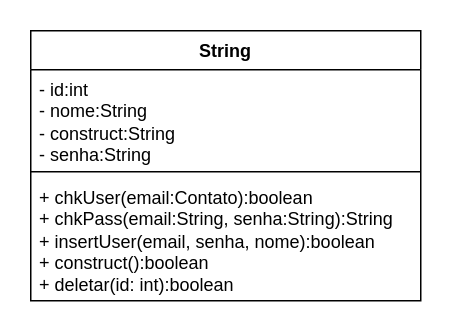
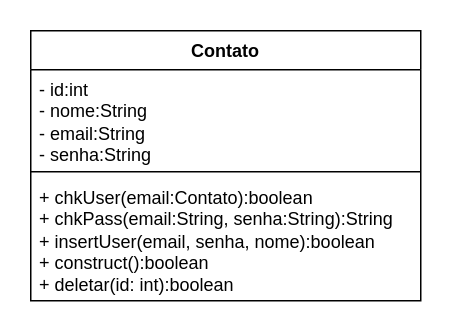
- <mxCell id="2" value="String" style="swimlane;fontStyle=1;align=center;verticalAlign=top;childLayout=stackLayout;horizontal=1;startSize=26;horizontalStack=0;resizeParent=1;resizeParentMax=0;resizeLast=0;collapsible=1;marginBottom=0;whiteSpace=wrap;html=1;" parent="1" vertex="1"><mxGeometry x="20" y="20" width="260" height="180" as="geometry" /></mxCell>
+ <mxCell id="2" value="Contato" style="swimlane;fontStyle=1;align=center;verticalAlign=top;childLayout=stackLayout;horizontal=1;startSize=26;horizontalStack=0;resizeParent=1;resizeParentMax=0;resizeLast=0;collapsible=1;marginBottom=0;whiteSpace=wrap;html=1;" parent="1" vertex="1"><mxGeometry x="20" y="20" width="260" height="180" as="geometry" /></mxCell>
- <mxCell id="3" value="- id:int&lt;div&gt;- nome:String&lt;/div&gt;&lt;div&gt;- construct:String&lt;/div&gt;&lt;div&gt;- senha:String&lt;/div&gt;" style="text;strokeColor=none;fillColor=none;align=left;verticalAlign=top;spacingLeft=4;spacingRight=4;overflow=hidden;rotatable=0;points=[[0,0.5],[1,0.5]];portConstraint=eastwest;whiteSpace=wrap;html=1;" parent="2" vertex="1"><mxGeometry y="26" width="260" height="64" as="geometry" /></mxCell>
+ <mxCell id="3" value="- id:int&lt;div&gt;- nome:String&lt;/div&gt;&lt;div&gt;- email:String&lt;/div&gt;&lt;div&gt;- senha:String&lt;/div&gt;" style="text;strokeColor=none;fillColor=none;align=left;verticalAlign=top;spacingLeft=4;spacingRight=4;overflow=hidden;rotatable=0;points=[[0,0.5],[1,0.5]];portConstraint=eastwest;whiteSpace=wrap;html=1;" parent="2" vertex="1"><mxGeometry y="26" width="260" height="64" as="geometry" /></mxCell>
